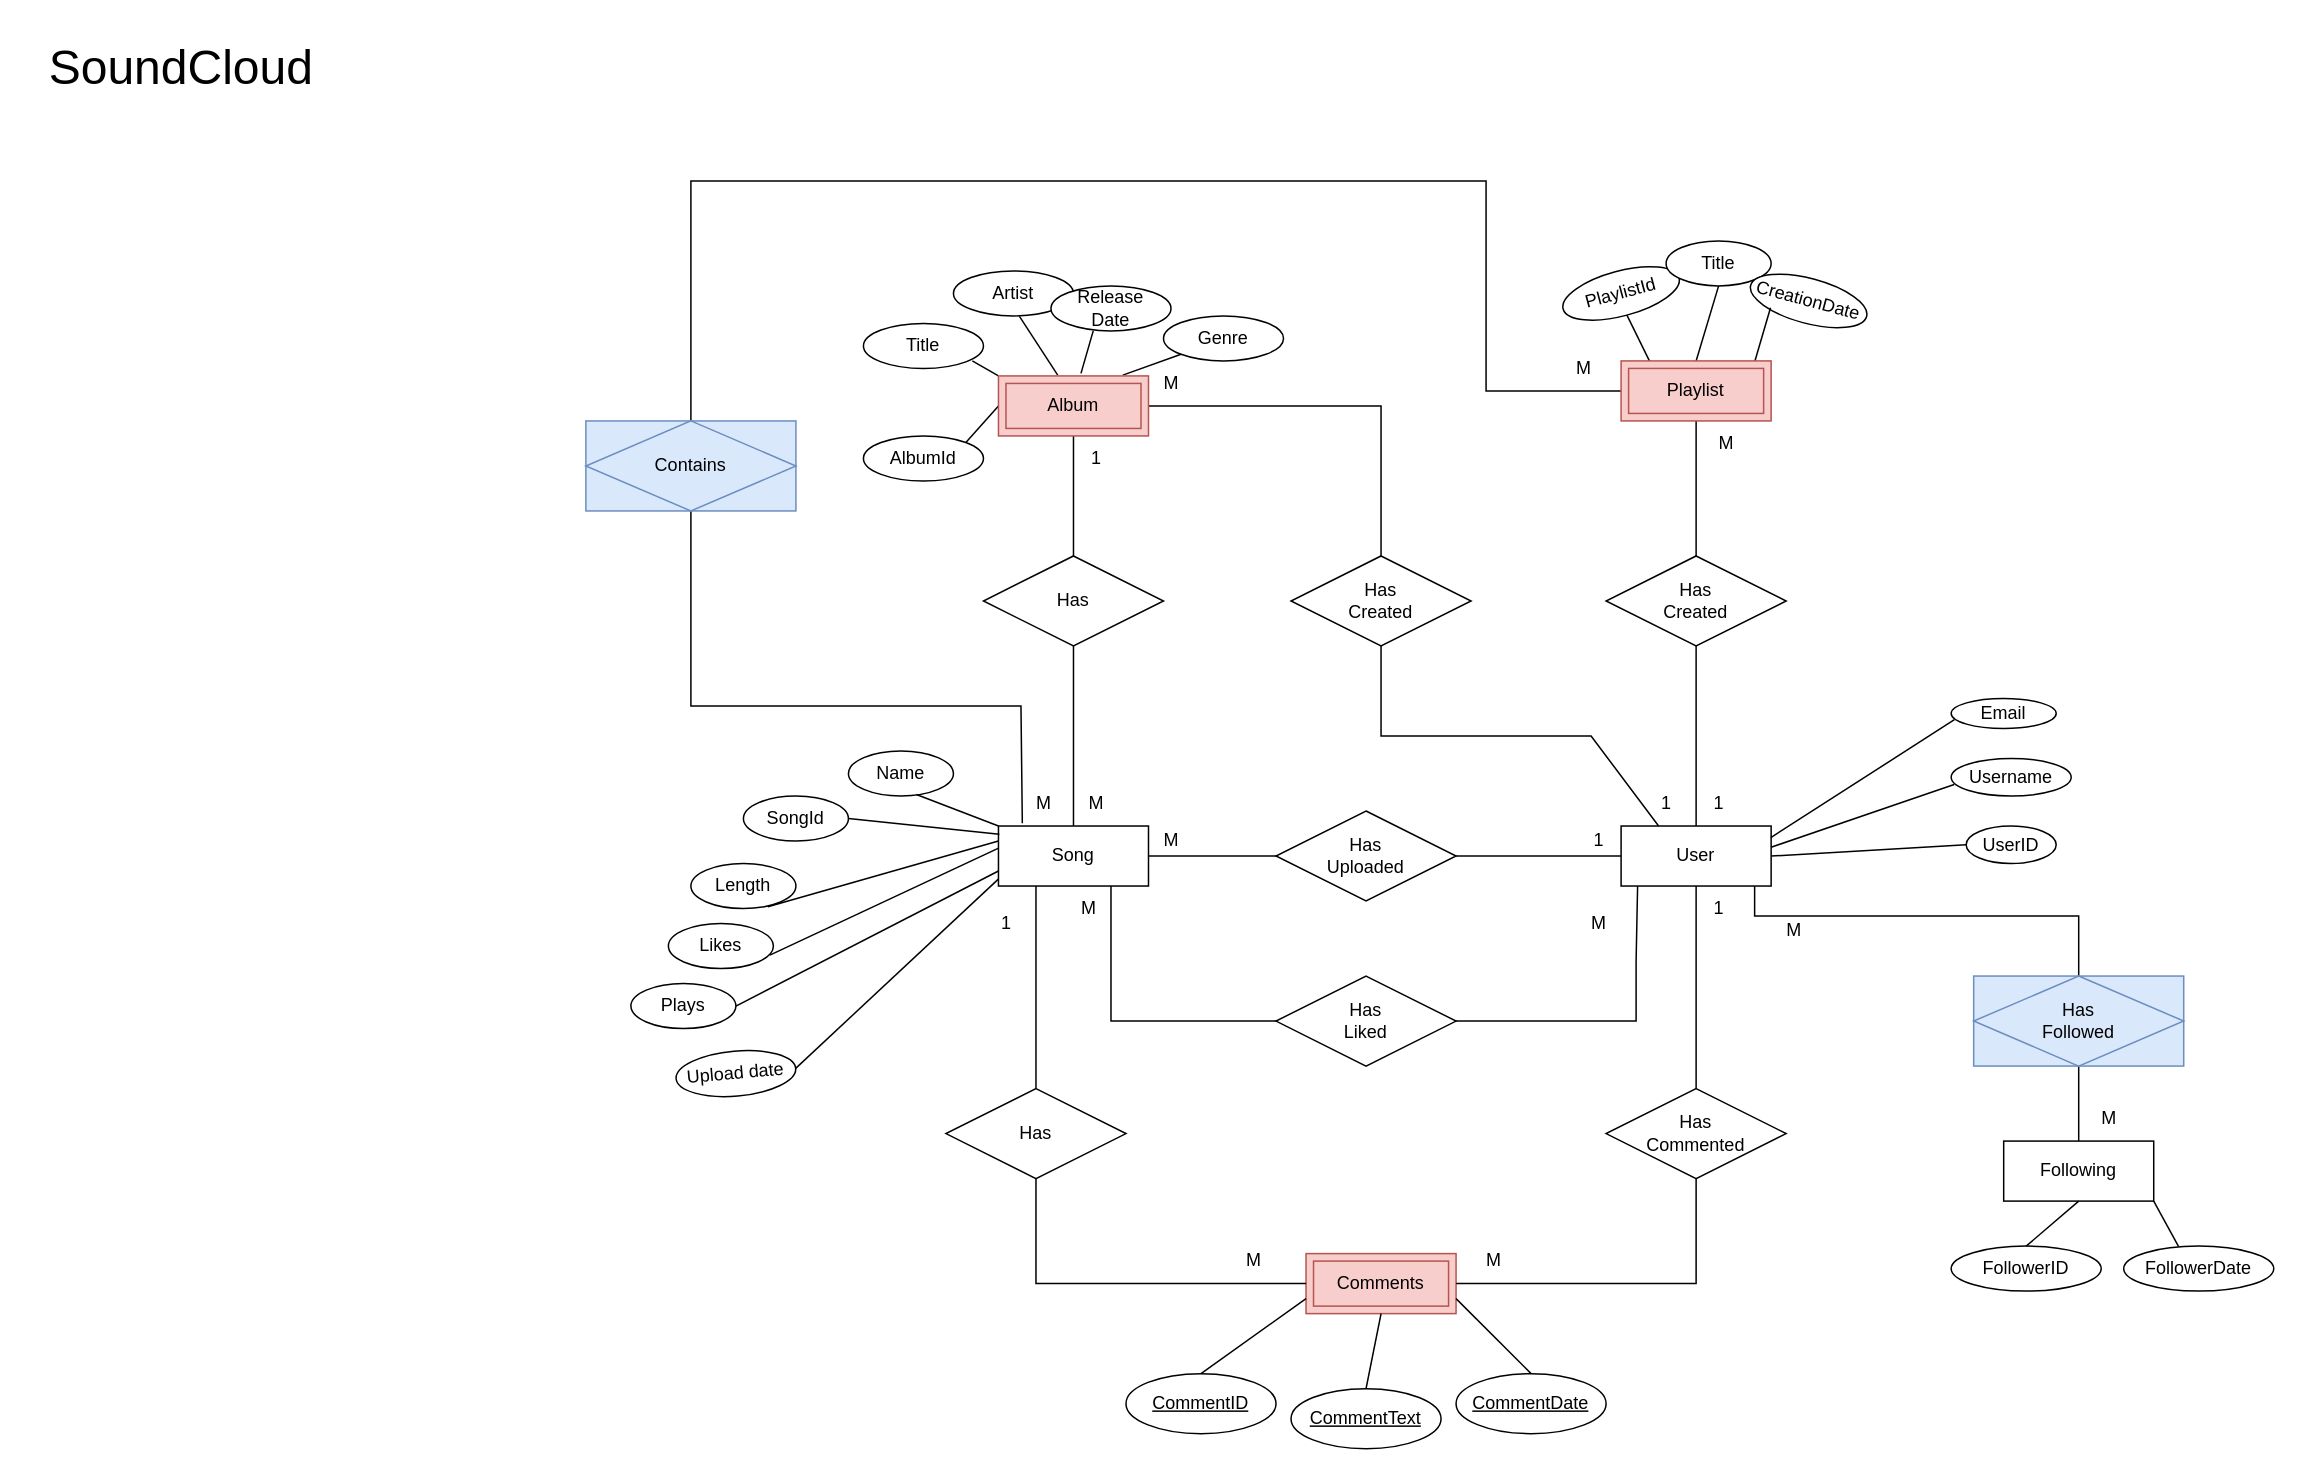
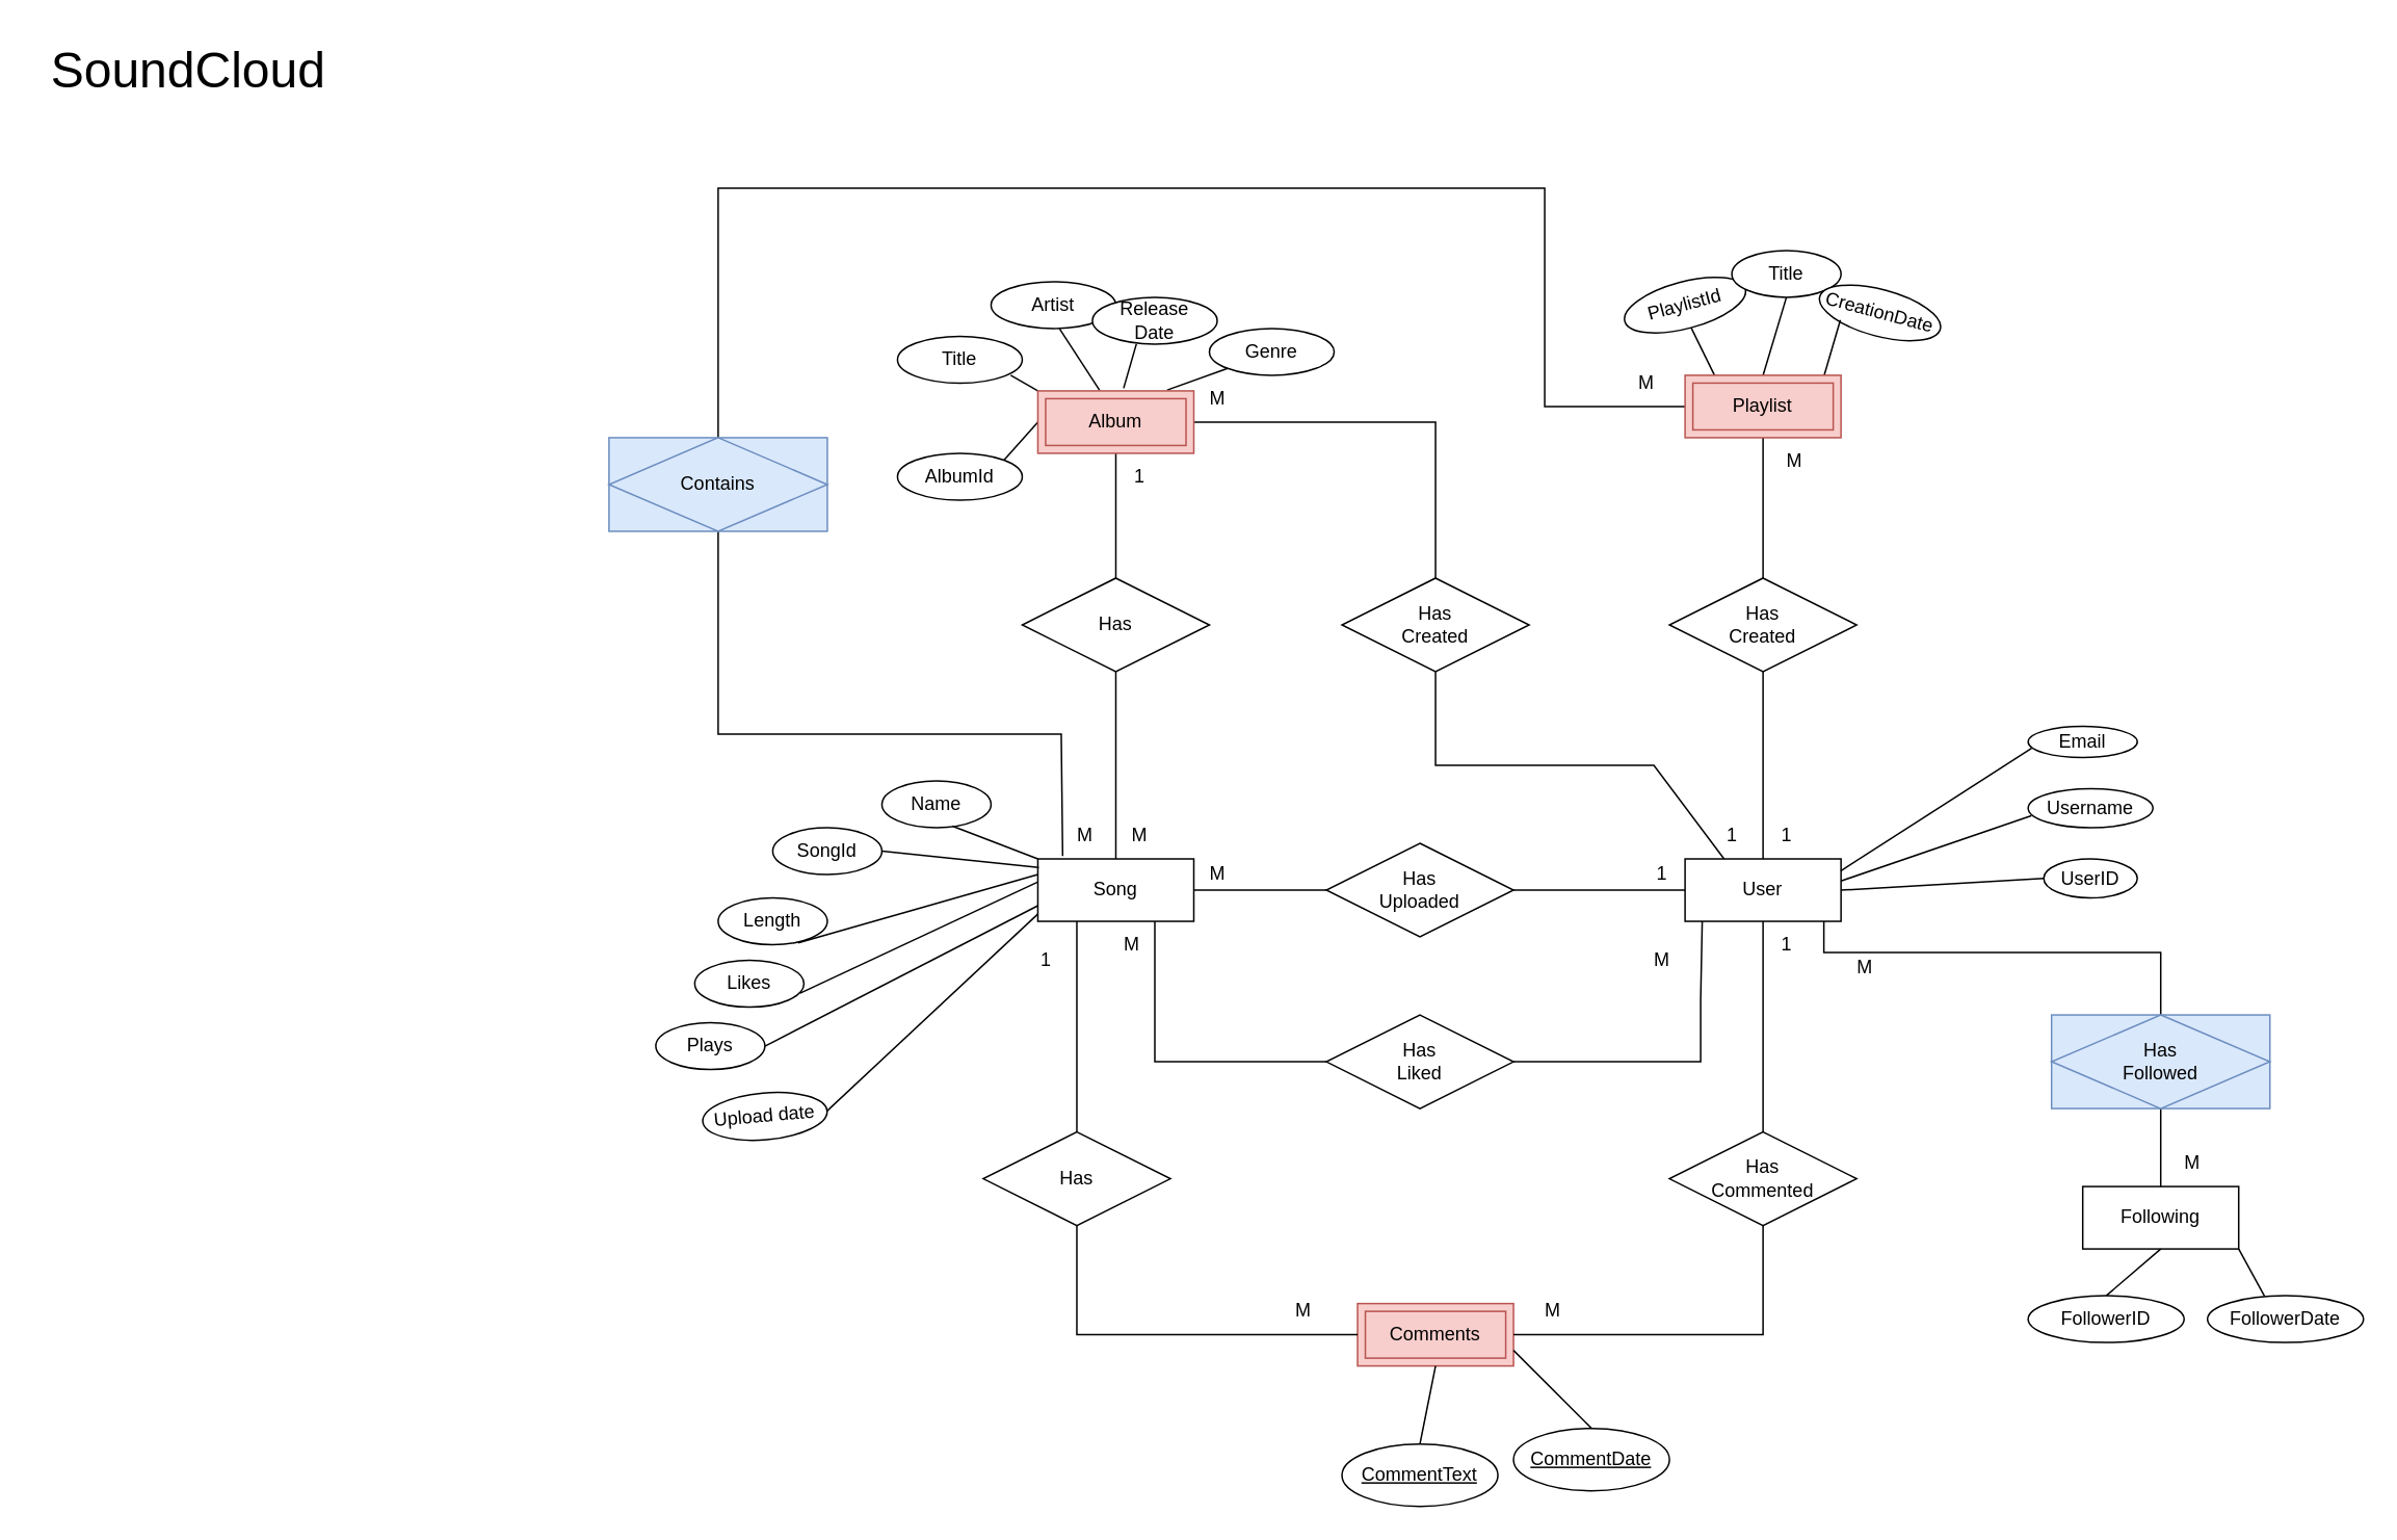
- <mxCell id="86" value="" style="endArrow=none;html=1;rounded=0;exitX=0.5;exitY=0;exitDx=0;exitDy=0;entryX=0;entryY=0.75;entryDx=0;entryDy=0;" edge="1" parent="1" source="83" target="82"><mxGeometry relative="1" as="geometry"><mxPoint x="745" y="835" as="sourcePoint" /><mxPoint x="905" y="835" as="targetPoint" /></mxGeometry></mxCell>
- <mxCell id="83" value="CommentID" style="ellipse;whiteSpace=wrap;html=1;align=center;fontStyle=4;" vertex="1" parent="1"><mxGeometry x="750" y="915" width="100" height="40" as="geometry" /></mxCell>
